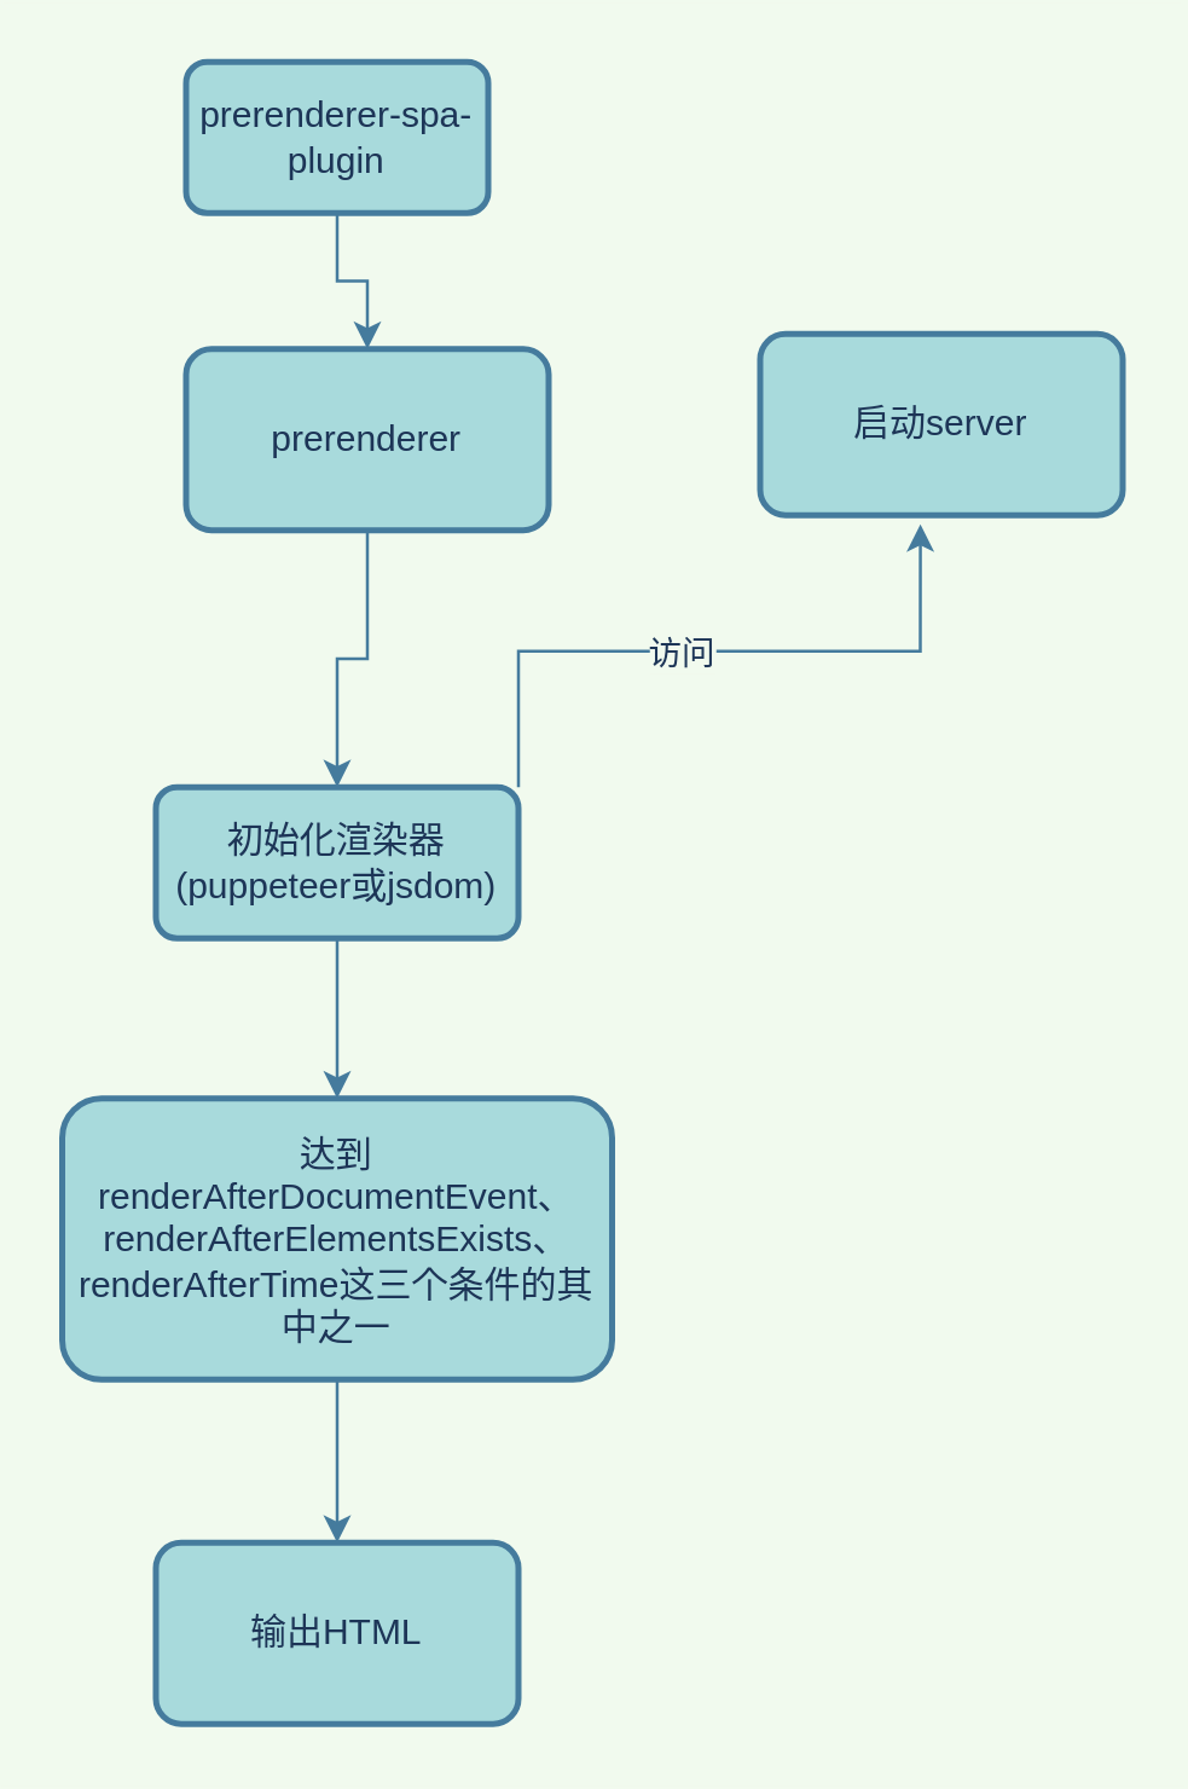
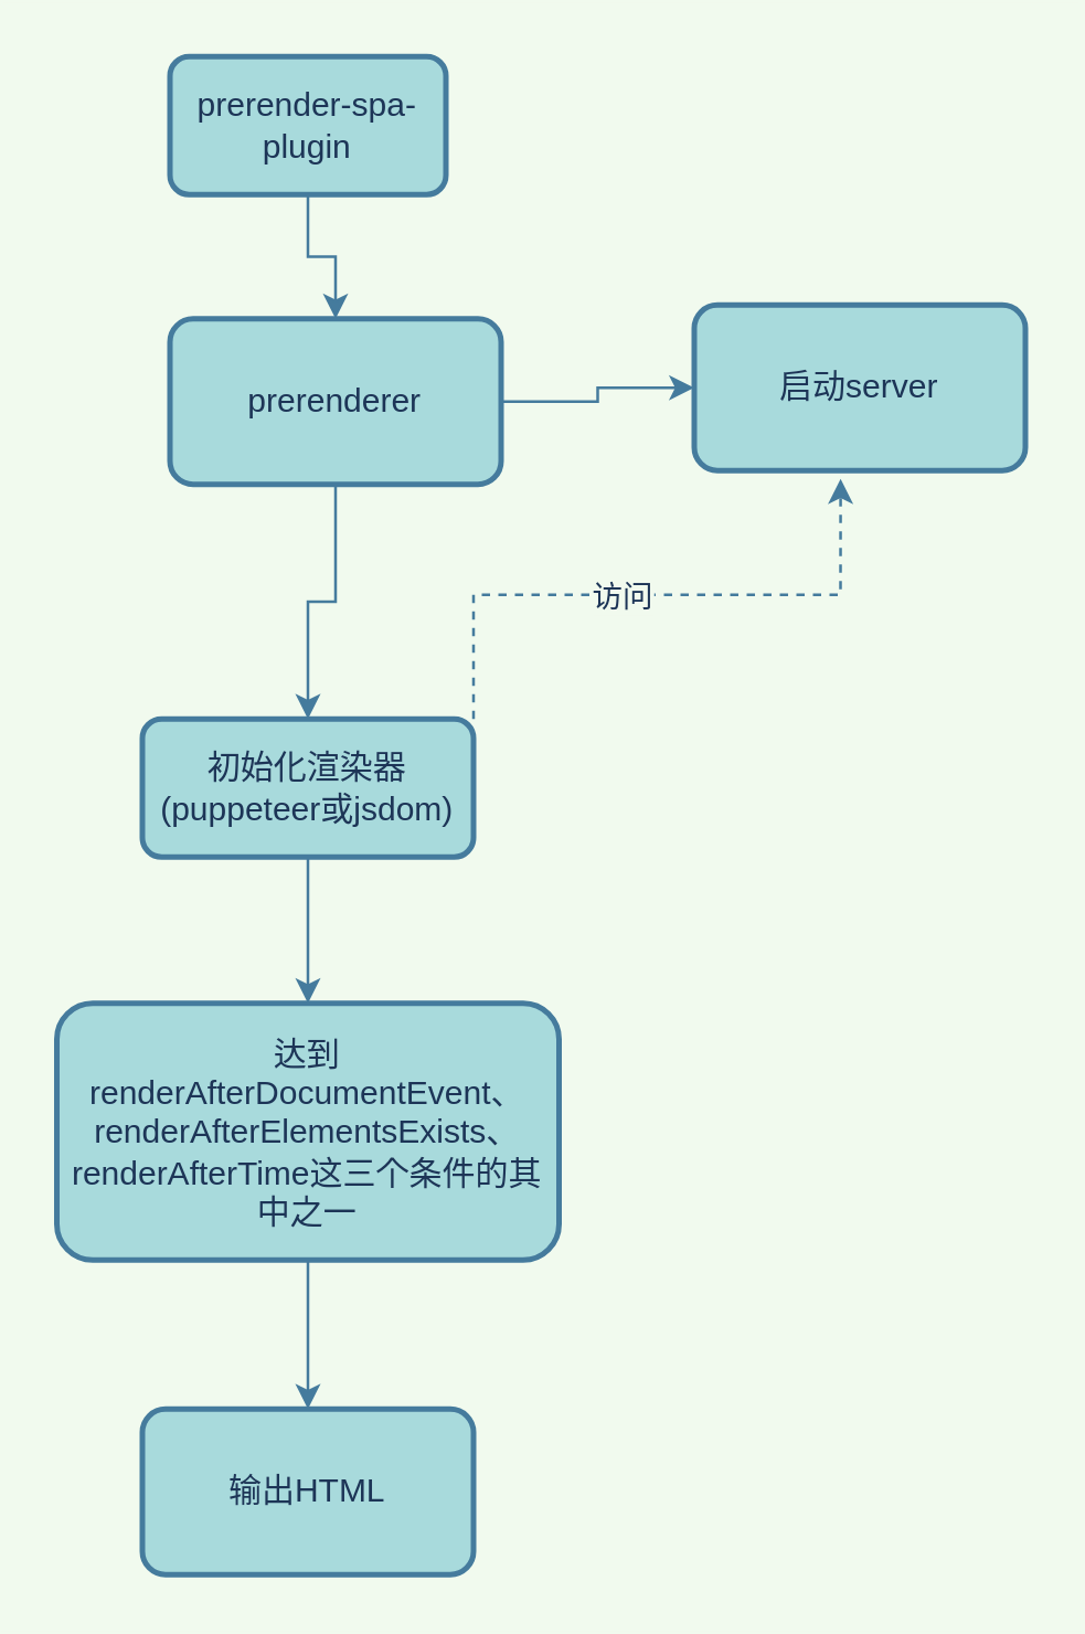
- <mxCell id="3" value="prerenderer-spa-plugin" style="rounded=1;whiteSpace=wrap;html=1;absoluteArcSize=1;arcSize=14;strokeWidth=2;fillColor=#A8DADC;strokeColor=#457B9D;fontColor=#1D3557;" parent="1" vertex="1"><mxGeometry x="61" y="20" width="100" height="50" as="geometry" /></mxCell>
+ <mxCell id="3" value="prerender-spa-plugin" style="rounded=1;whiteSpace=wrap;html=1;absoluteArcSize=1;arcSize=14;strokeWidth=2;fillColor=#A8DADC;strokeColor=#457B9D;fontColor=#1D3557;" parent="1" vertex="1"><mxGeometry x="61" y="20" width="100" height="50" as="geometry" /></mxCell>
+ <mxCell id="5" value="" style="edgeStyle=orthogonalEdgeStyle;rounded=0;orthogonalLoop=1;jettySize=auto;html=1;labelBackgroundColor=#F1FAEE;strokeColor=#457B9D;fontColor=#1D3557;" parent="1" source="6" target="11" edge="1"><mxGeometry relative="1" as="geometry" /></mxCell>
- <mxCell id="7" style="edgeStyle=orthogonalEdgeStyle;rounded=0;orthogonalLoop=1;jettySize=auto;html=1;exitX=1;exitY=0;exitDx=0;exitDy=0;entryX=0.442;entryY=1.05;entryDx=0;entryDy=0;entryPerimeter=0;labelBackgroundColor=#F1FAEE;strokeColor=#457B9D;fontColor=#1D3557;" parent="1" source="10" target="11" edge="1"><mxGeometry relative="1" as="geometry" /></mxCell>
+ <mxCell id="7" style="edgeStyle=orthogonalEdgeStyle;rounded=0;orthogonalLoop=1;jettySize=auto;html=1;exitX=1;exitY=0;exitDx=0;exitDy=0;entryX=0.442;entryY=1.05;entryDx=0;entryDy=0;entryPerimeter=0;labelBackgroundColor=#F1FAEE;strokeColor=#457B9D;fontColor=#1D3557;dashed=1;" parent="1" source="10" target="11" edge="1"><mxGeometry relative="1" as="geometry" /></mxCell>
